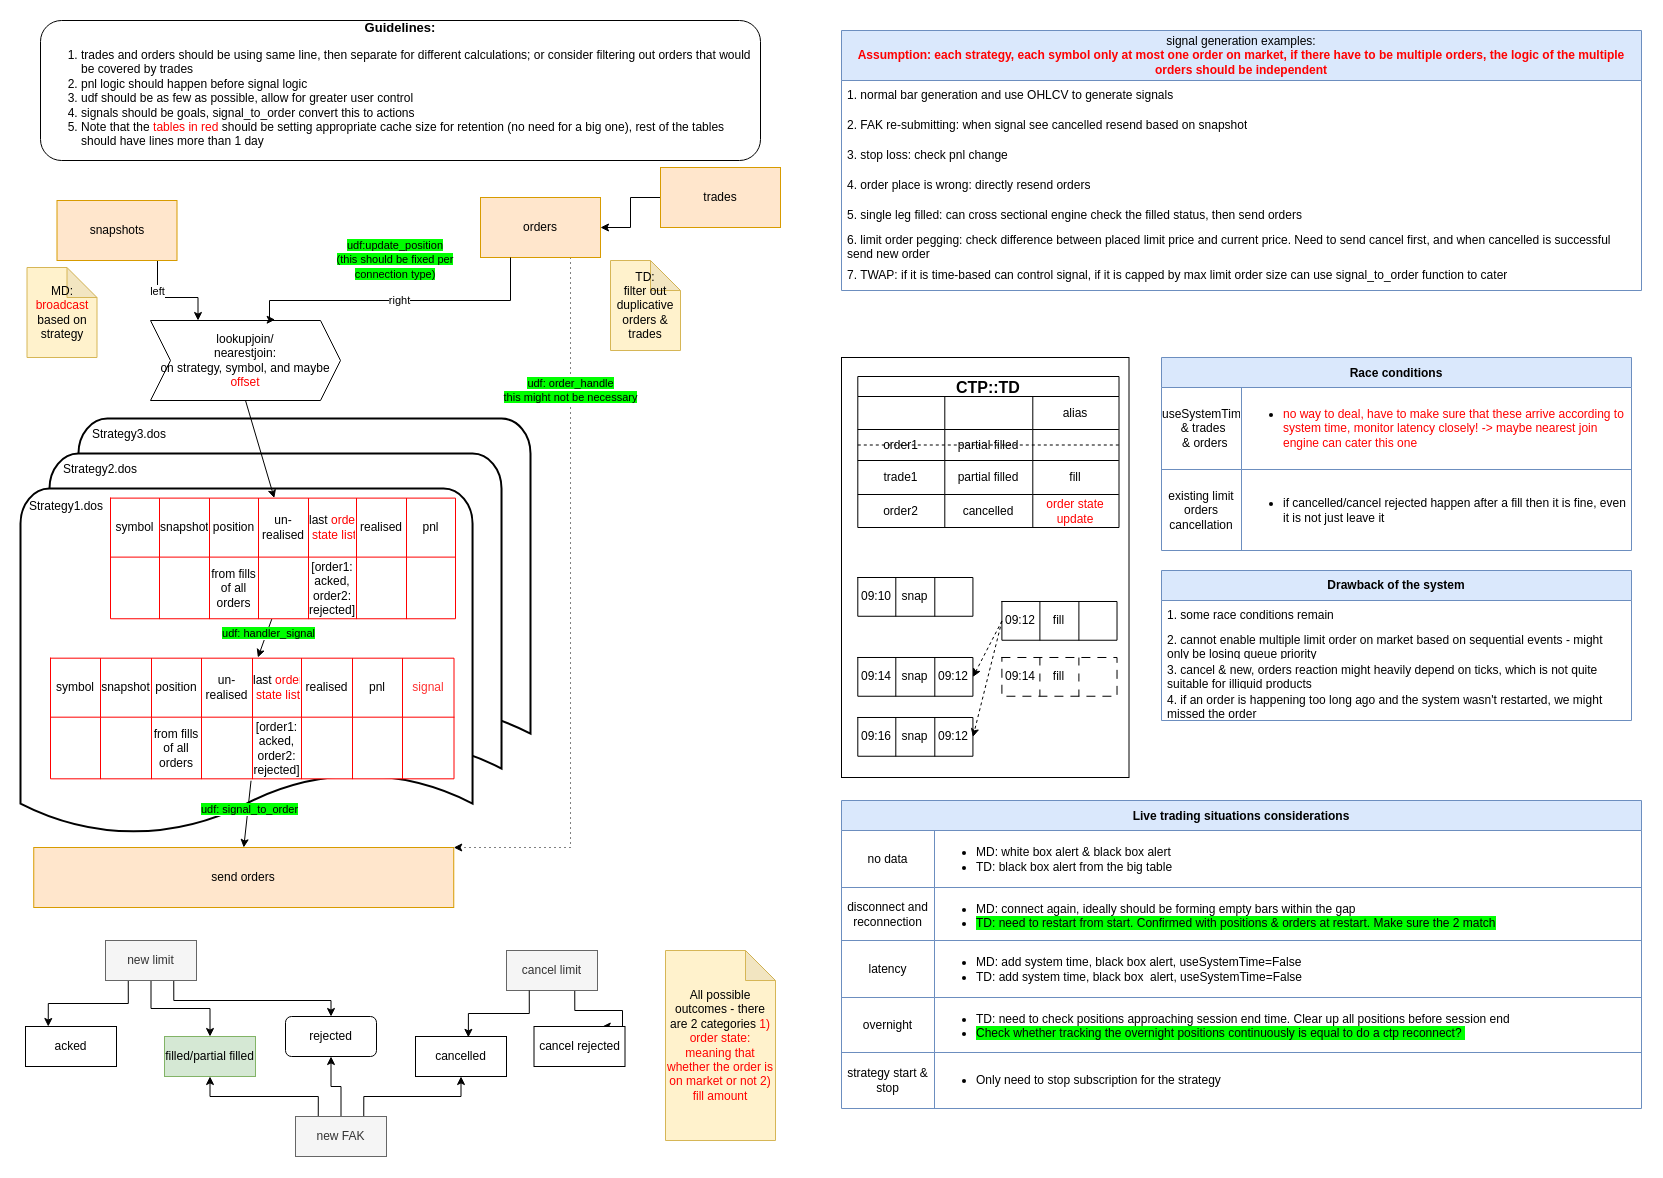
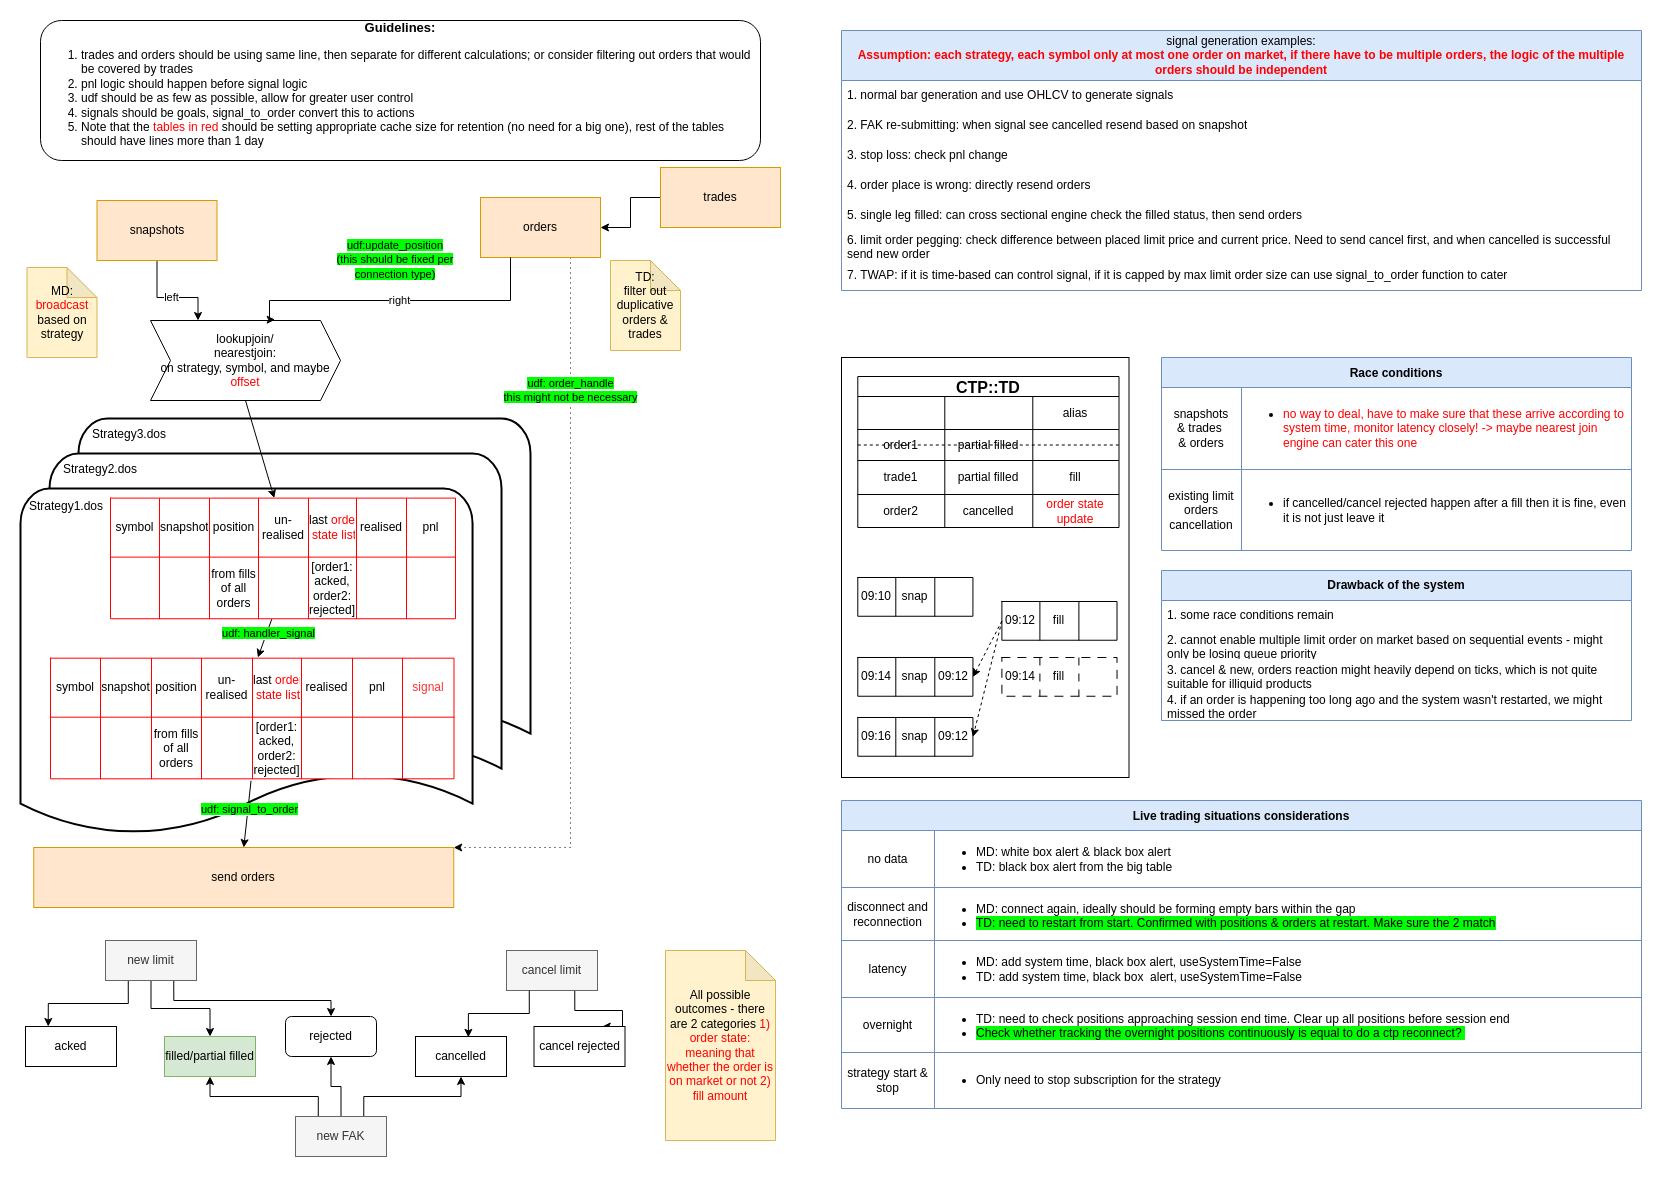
- <mxCell id="161" value="snapshots" style="rounded=0;whiteSpace=wrap;html=1;fillColor=#ffe6cc;strokeColor=#d79b00;" parent="1" vertex="1"><mxGeometry x="56.5" y="200" width="120" height="60" as="geometry" /></mxCell>
+ <mxCell id="161" value="snapshots" style="rounded=0;whiteSpace=wrap;html=1;fillColor=#ffe6cc;strokeColor=#d79b00;" parent="1" vertex="1"><mxGeometry x="96.5" y="200" width="120" height="60" as="geometry" /></mxCell>
- <mxCell id="79" value="useSystemTime&lt;div&gt;&amp;amp; trades&amp;nbsp;&lt;div&gt;&amp;amp; orders&lt;/div&gt;&lt;/div&gt;" style="shape=partialRectangle;html=1;whiteSpace=wrap;connectable=0;strokeColor=inherit;overflow=hidden;fillColor=none;top=0;left=0;bottom=0;right=0;pointerEvents=1;" parent="78" vertex="1"><mxGeometry width="80" height="82" as="geometry"><mxRectangle width="80" height="82" as="alternateBounds" /></mxGeometry></mxCell>
+ <mxCell id="79" value="snapshots&lt;div&gt;&amp;amp; trades&amp;nbsp;&lt;div&gt;&amp;amp; orders&lt;/div&gt;&lt;/div&gt;" style="shape=partialRectangle;html=1;whiteSpace=wrap;connectable=0;strokeColor=inherit;overflow=hidden;fillColor=none;top=0;left=0;bottom=0;right=0;pointerEvents=1;" parent="78" vertex="1"><mxGeometry width="80" height="82" as="geometry"><mxRectangle width="80" height="82" as="alternateBounds" /></mxGeometry></mxCell>
